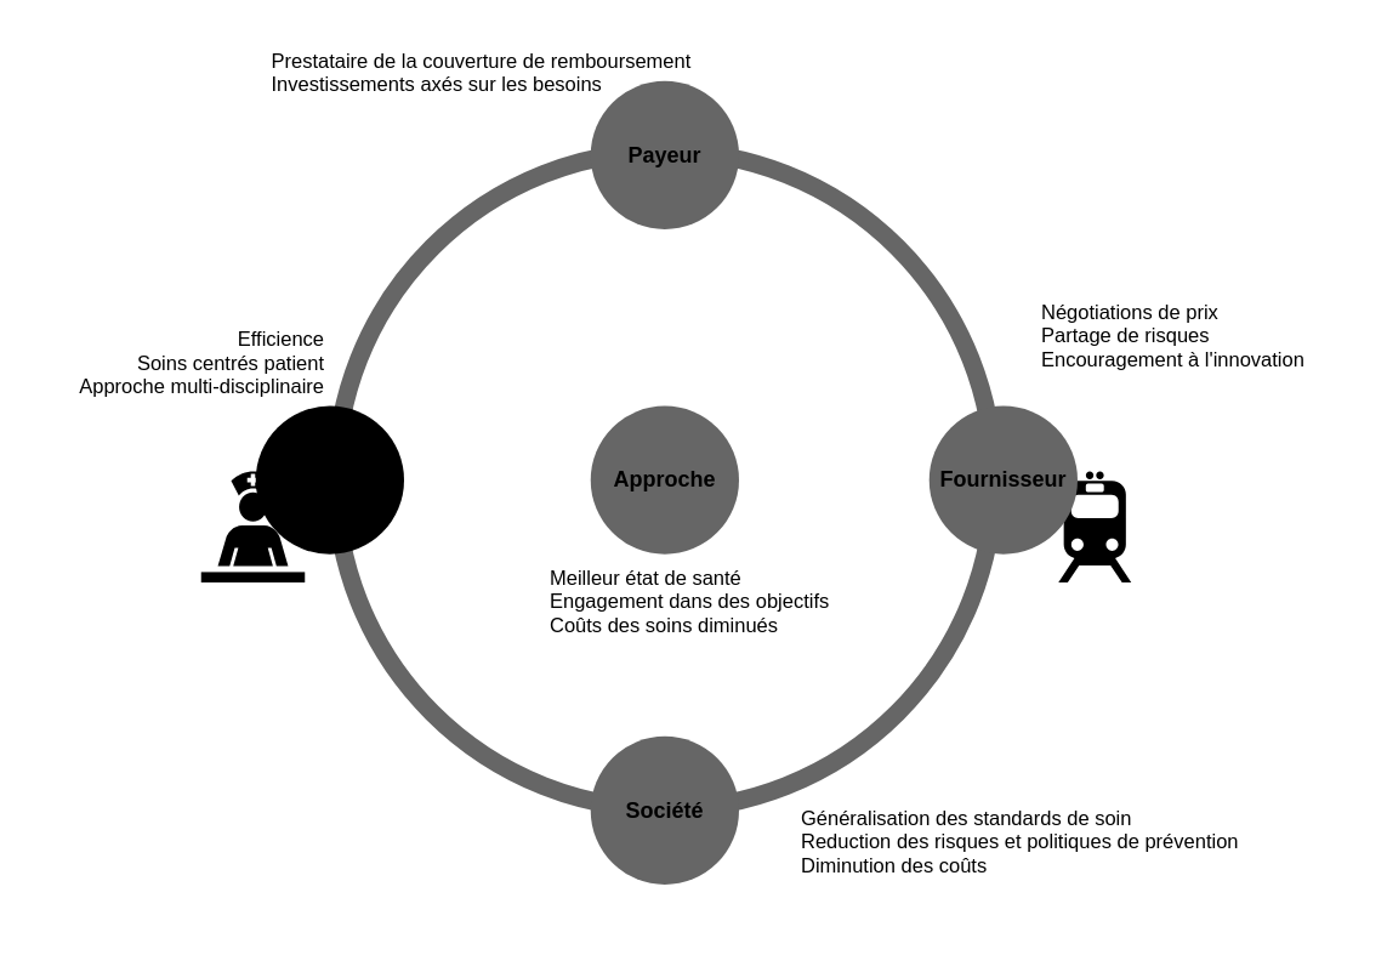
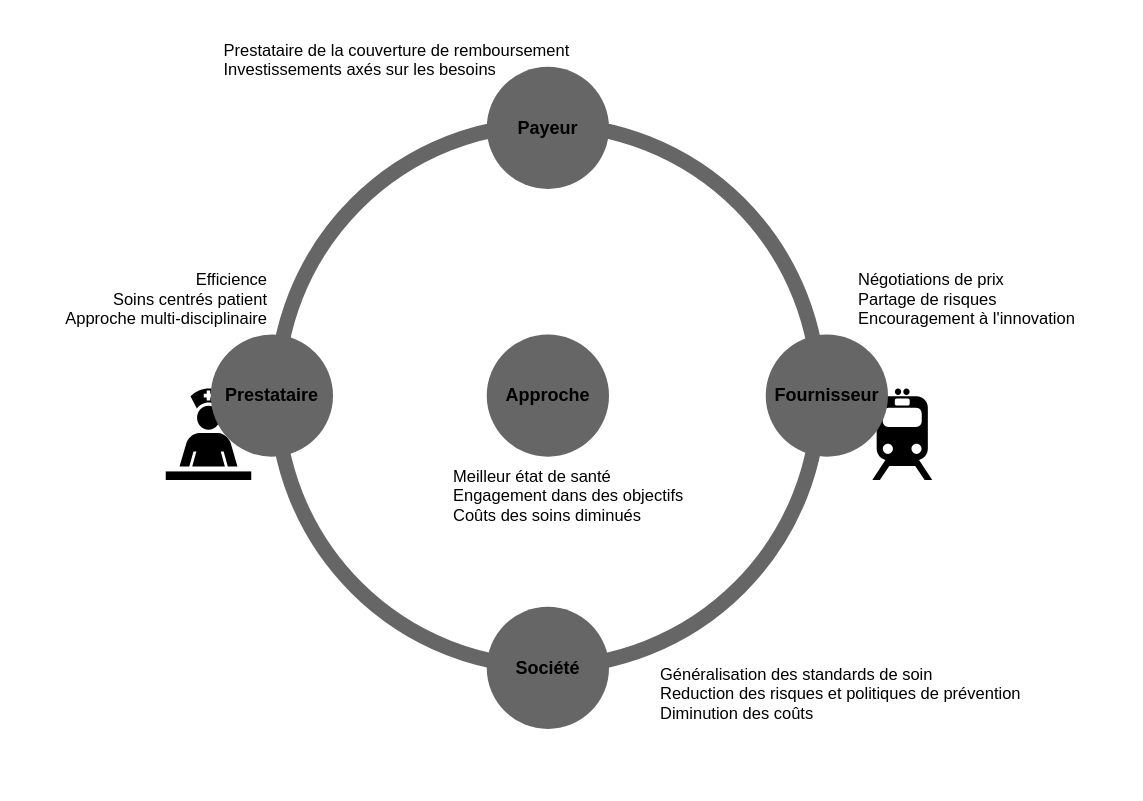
- <mxCell id="14" value="Négotiations de prix&#10;Partage de risques&#10;Encouragement à l'innovation" style="text;whiteSpace=wrap;html=1;fontSize=11;fontColor=#000000;" vertex="1" parent="1"><mxGeometry x="570" y="157.5" width="170" height="50" as="geometry" /></mxCell>
+ <mxCell id="14" value="Négotiations de prix&#10;Partage de risques&#10;Encouragement à l'innovation" style="text;whiteSpace=wrap;html=1;fontSize=11;fontColor=#000000;" vertex="1" parent="1"><mxGeometry x="570" y="172.5" width="170" height="50" as="geometry" /></mxCell>
- <mxCell id="12" value="&lt;div&gt;Prestataire&lt;/div&gt;" style="ellipse;whiteSpace=wrap;html=1;aspect=fixed;strokeWidth=10;fillColor=#000000;fontColor=#000000;strokeColor=none;fontStyle=1;" vertex="1" parent="1"><mxGeometry x="140" y="222.5" width="81.5" height="81.5" as="geometry" /></mxCell>
+ <mxCell id="12" value="&lt;div&gt;Prestataire&lt;/div&gt;" style="ellipse;whiteSpace=wrap;html=1;aspect=fixed;strokeWidth=10;fillColor=#666666;fontColor=#000000;strokeColor=none;fontStyle=1" vertex="1" parent="1"><mxGeometry x="140" y="222.5" width="81.5" height="81.5" as="geometry" /></mxCell>
